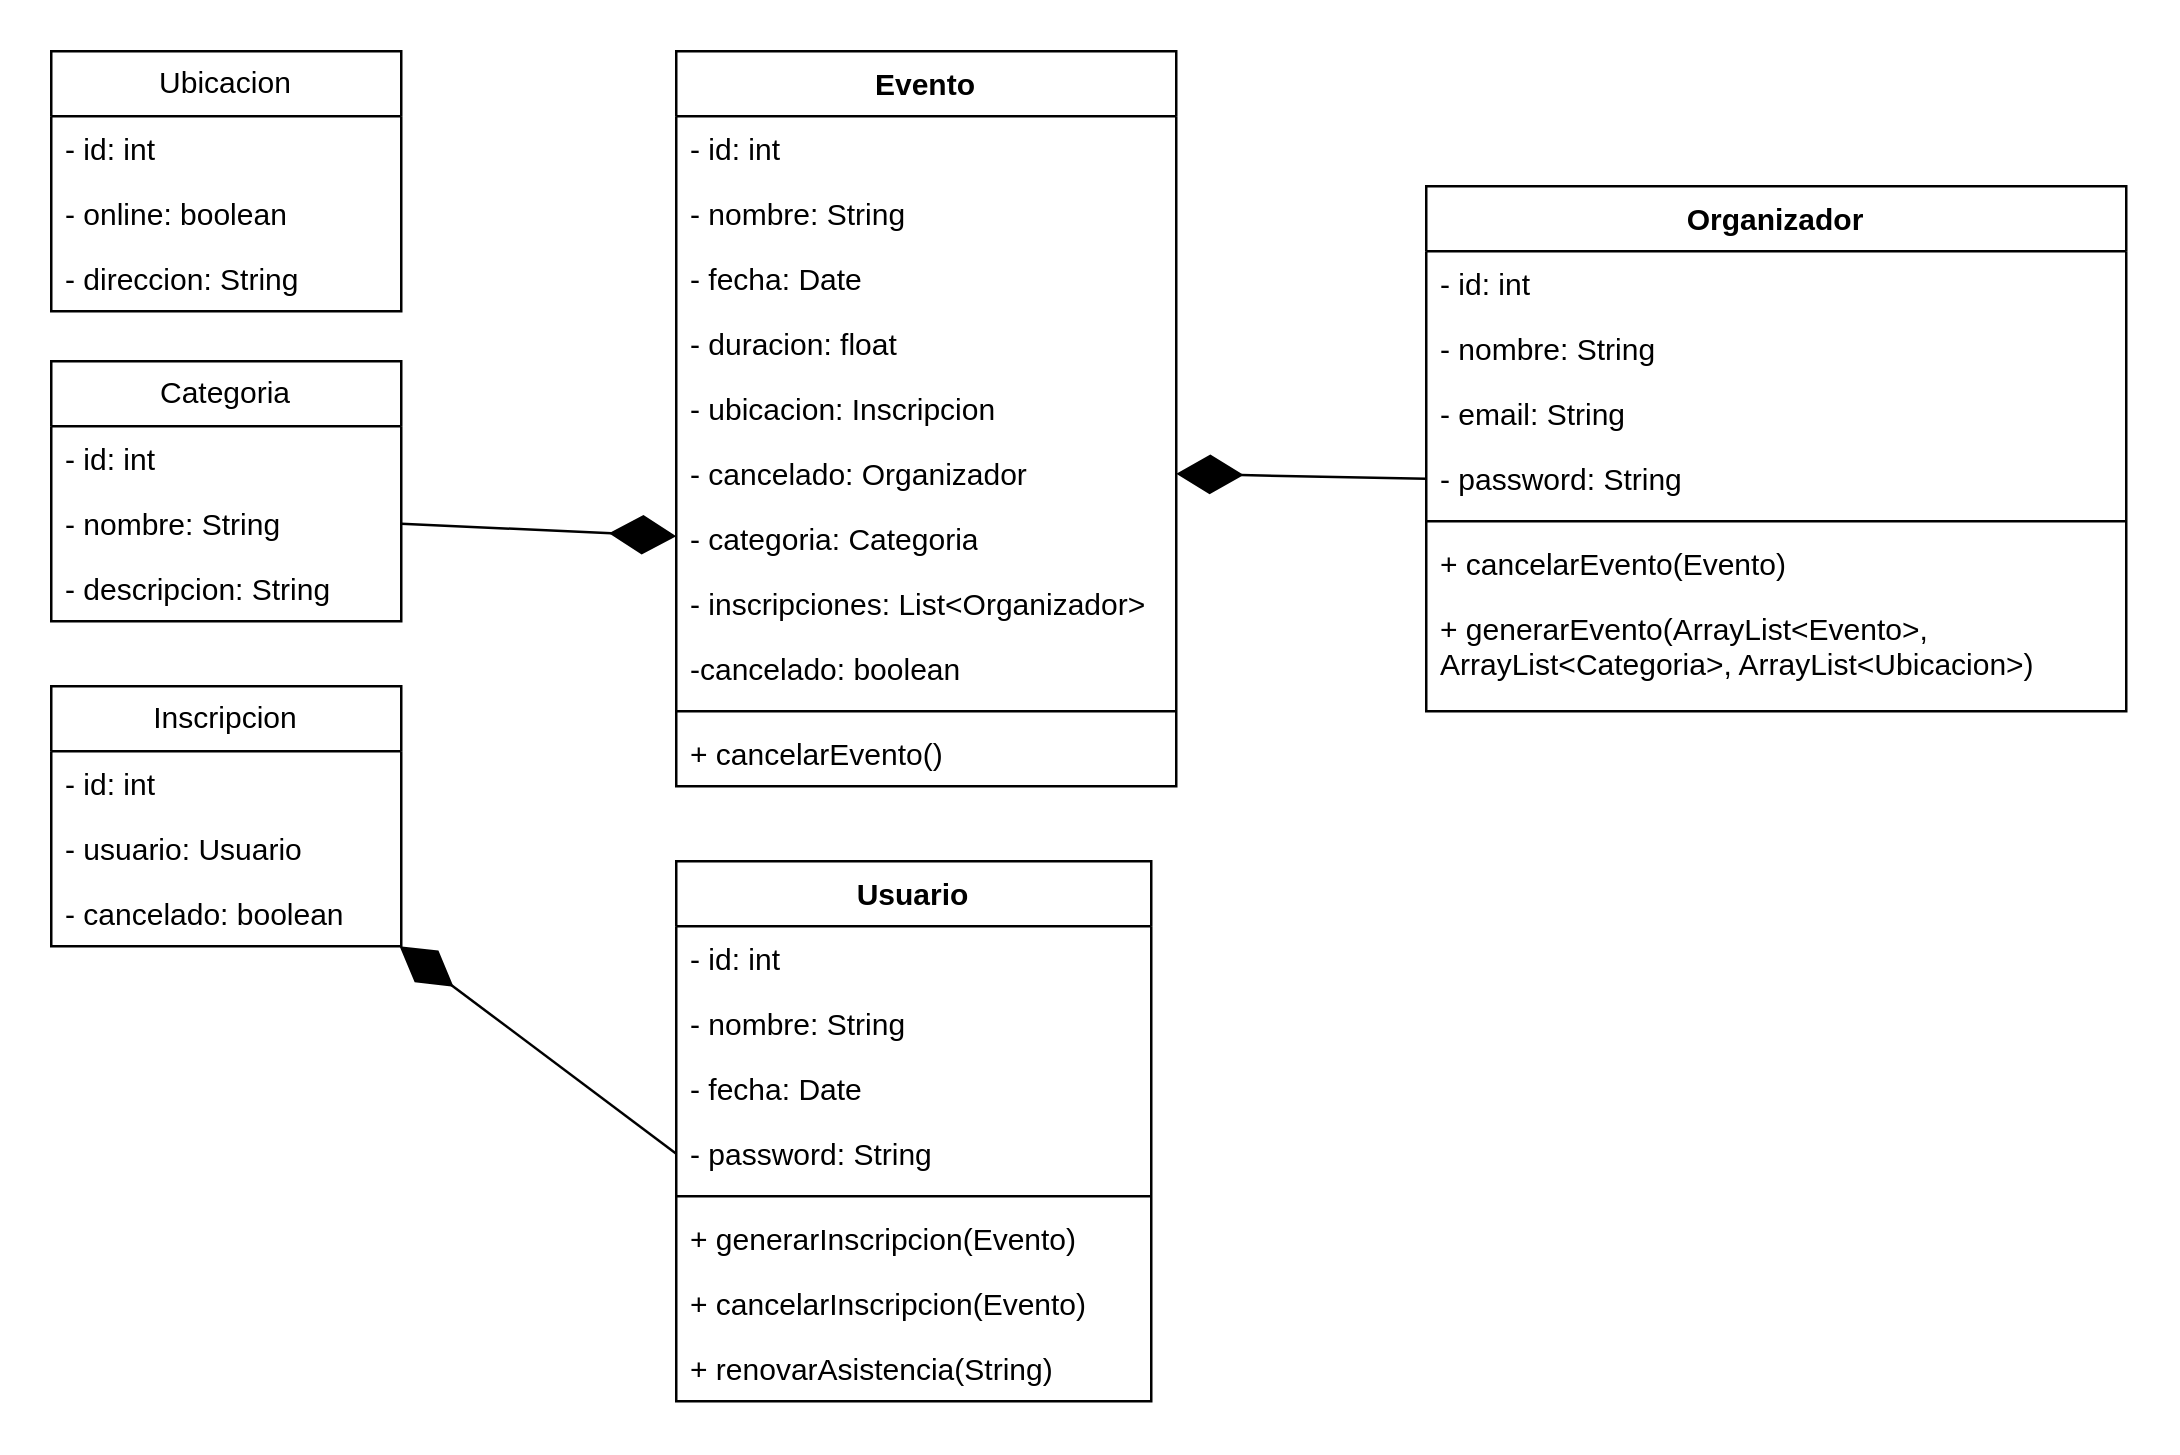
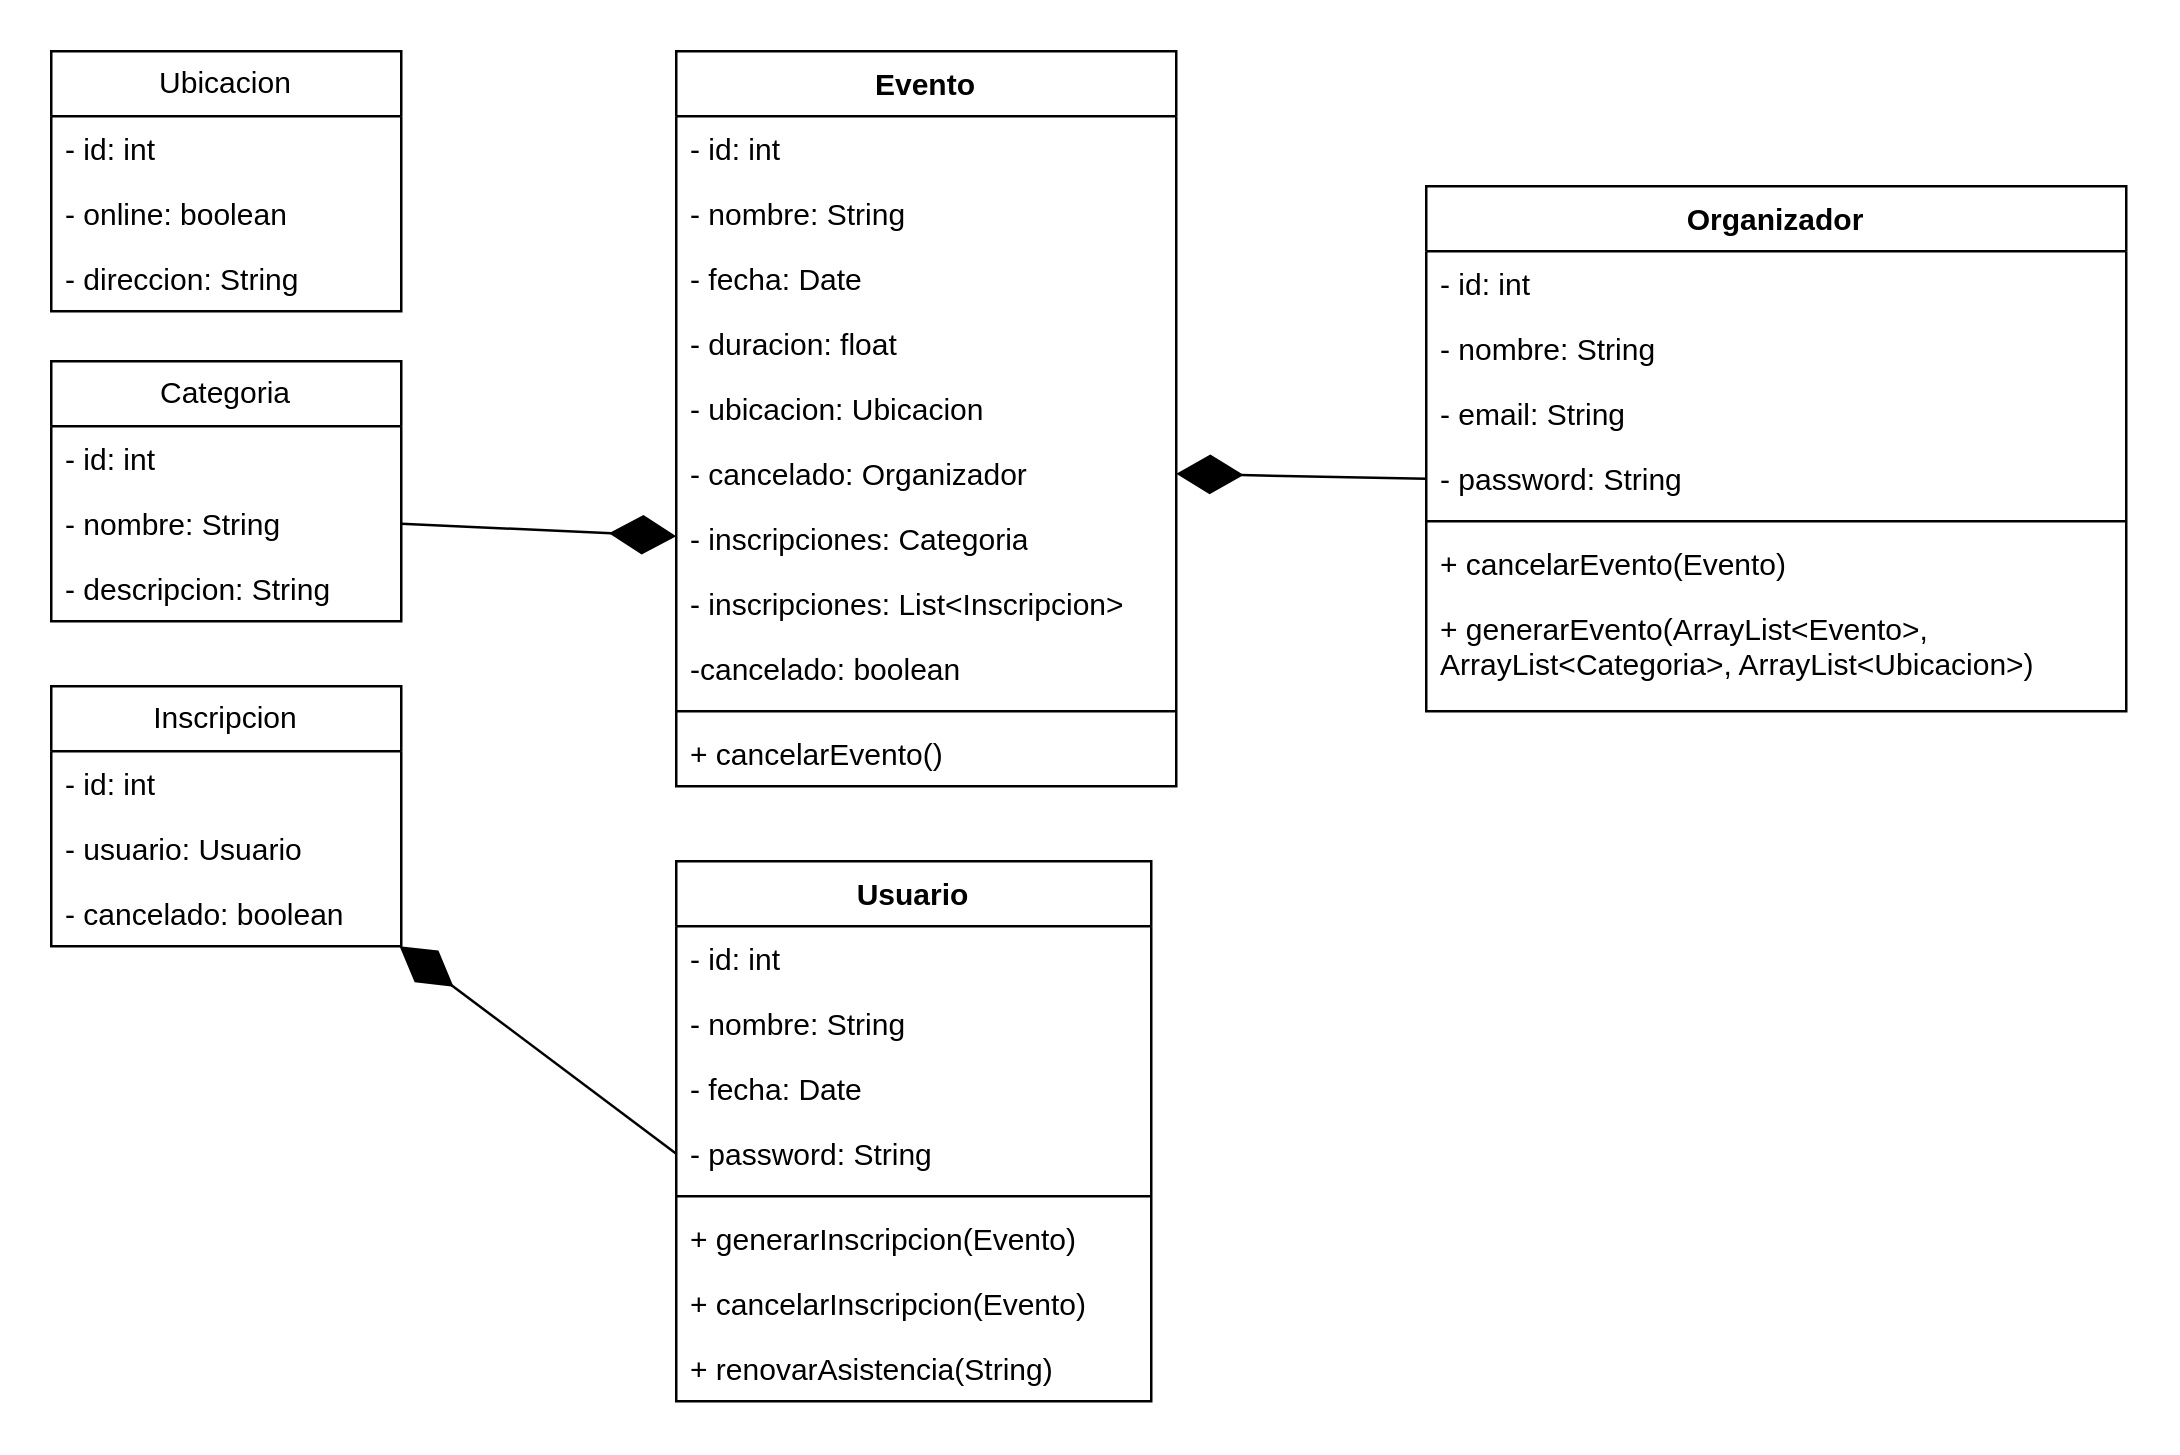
- <mxCell id="15" value="- ubicacion: Inscripcion" style="text;strokeColor=none;fillColor=none;align=left;verticalAlign=top;spacingLeft=4;spacingRight=4;overflow=hidden;rotatable=0;points=[[0,0.5],[1,0.5]];portConstraint=eastwest;whiteSpace=wrap;html=1;" vertex="1" parent="10"><mxGeometry y="130" width="200" height="26" as="geometry" /></mxCell>
+ <mxCell id="15" value="- ubicacion: Ubicacion" style="text;strokeColor=none;fillColor=none;align=left;verticalAlign=top;spacingLeft=4;spacingRight=4;overflow=hidden;rotatable=0;points=[[0,0.5],[1,0.5]];portConstraint=eastwest;whiteSpace=wrap;html=1;" vertex="1" parent="10"><mxGeometry y="130" width="200" height="26" as="geometry" /></mxCell>
- <mxCell id="17" value="- categoria: Categoria" style="text;strokeColor=none;fillColor=none;align=left;verticalAlign=top;spacingLeft=4;spacingRight=4;overflow=hidden;rotatable=0;points=[[0,0.5],[1,0.5]];portConstraint=eastwest;whiteSpace=wrap;html=1;" vertex="1" parent="10"><mxGeometry y="182" width="200" height="26" as="geometry" /></mxCell>
+ <mxCell id="17" value="- inscripciones: Categoria" style="text;strokeColor=none;fillColor=none;align=left;verticalAlign=top;spacingLeft=4;spacingRight=4;overflow=hidden;rotatable=0;points=[[0,0.5],[1,0.5]];portConstraint=eastwest;whiteSpace=wrap;html=1;" vertex="1" parent="10"><mxGeometry y="182" width="200" height="26" as="geometry" /></mxCell>
- <mxCell id="18" value="- inscripciones: List&amp;lt;Organizador&amp;gt;" style="text;strokeColor=none;fillColor=none;align=left;verticalAlign=top;spacingLeft=4;spacingRight=4;overflow=hidden;rotatable=0;points=[[0,0.5],[1,0.5]];portConstraint=eastwest;whiteSpace=wrap;html=1;" vertex="1" parent="10"><mxGeometry y="208" width="200" height="26" as="geometry" /></mxCell>
+ <mxCell id="18" value="- inscripciones: List&amp;lt;Inscripcion&amp;gt;" style="text;strokeColor=none;fillColor=none;align=left;verticalAlign=top;spacingLeft=4;spacingRight=4;overflow=hidden;rotatable=0;points=[[0,0.5],[1,0.5]];portConstraint=eastwest;whiteSpace=wrap;html=1;" vertex="1" parent="10"><mxGeometry y="208" width="200" height="26" as="geometry" /></mxCell>
